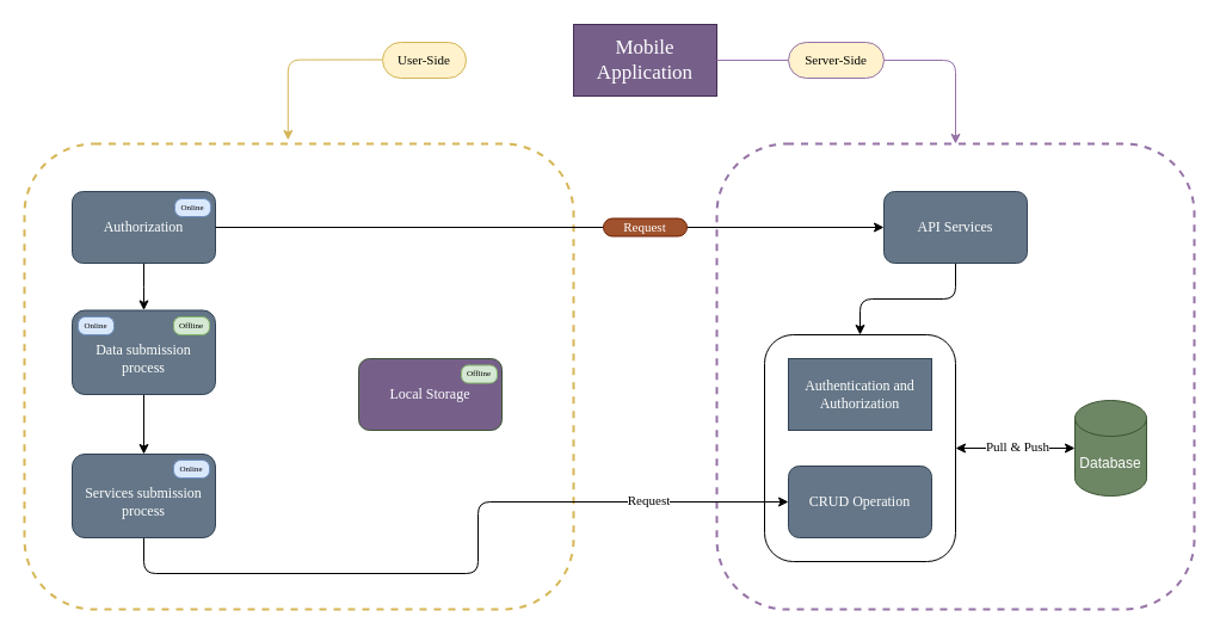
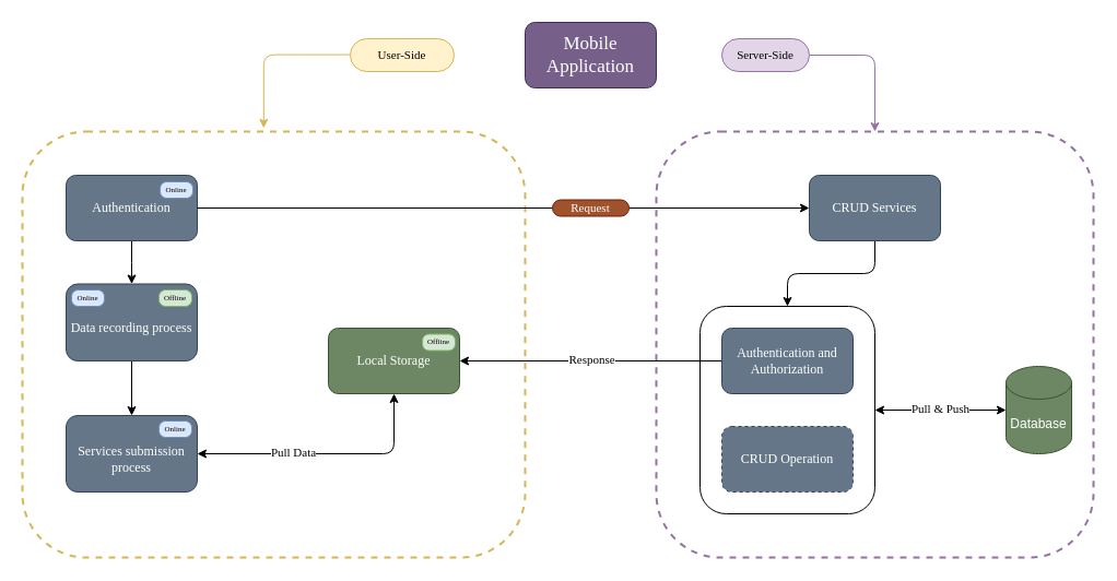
- <mxCell id="33" value="&lt;span style=&quot;color: rgb(0, 0, 0); font-family: K2D; font-size: 11px; font-style: normal; font-variant-ligatures: normal; font-variant-caps: normal; font-weight: 400; letter-spacing: normal; orphans: 2; text-align: center; text-indent: 0px; text-transform: none; widows: 2; word-spacing: 0px; -webkit-text-stroke-width: 0px; white-space: nowrap; text-decoration-thickness: initial; text-decoration-style: initial; text-decoration-color: initial; float: none; display: inline !important;&quot;&gt;User-Side&lt;/span&gt;" style="rounded=1;whiteSpace=wrap;html=1;fillColor=#fff2cc;arcSize=50;strokeColor=#d6b656;" vertex="1" parent="1"><mxGeometry x="320" y="35" width="70" height="30" as="geometry" /></mxCell>
+ <mxCell id="33" value="&lt;span style=&quot;color: rgb(0, 0, 0); font-family: K2D; font-size: 11px; font-style: normal; font-variant-ligatures: normal; font-variant-caps: normal; font-weight: 400; letter-spacing: normal; orphans: 2; text-align: center; text-indent: 0px; text-transform: none; widows: 2; word-spacing: 0px; -webkit-text-stroke-width: 0px; white-space: nowrap; text-decoration-thickness: initial; text-decoration-style: initial; text-decoration-color: initial; float: none; display: inline !important;&quot;&gt;User-Side&lt;/span&gt;" style="rounded=1;whiteSpace=wrap;html=1;fillColor=#fff2cc;arcSize=50;strokeColor=#d6b656;" vertex="1" parent="1"><mxGeometry x="320" y="35" width="95" height="30" as="geometry" /></mxCell>
- <mxCell id="6" value="Mobile Application" style="whiteSpace=wrap;html=1;fillColor=#76608a;fontFamily=K2D;fontSource=https%3A%2F%2Ffonts.googleapis.com%2Fcss%3Ffamily%3DK2D;fontColor=#ffffff;strokeColor=#432D57;fontSize=17;rounded=0;" vertex="1" parent="1"><mxGeometry x="480" y="20" width="120" height="60" as="geometry" /></mxCell>
+ <mxCell id="6" value="Mobile Application" style="rounded=1;whiteSpace=wrap;html=1;fillColor=#76608a;fontFamily=K2D;fontSource=https%3A%2F%2Ffonts.googleapis.com%2Fcss%3Ffamily%3DK2D;fontColor=#ffffff;strokeColor=#432D57;fontSize=17;" vertex="1" parent="1"><mxGeometry x="480" y="20" width="120" height="60" as="geometry" /></mxCell>
- <mxCell id="34" value="" style="edgeStyle=orthogonalEdgeStyle;rounded=1;orthogonalLoop=1;jettySize=auto;html=1;curved=0;endArrow=none;endFill=0;fillColor=#e1d5e7;strokeColor=#9673a6;" edge="1" parent="1" source="6" target="35"><mxGeometry relative="1" as="geometry"><mxPoint x="600" y="50" as="sourcePoint" /><mxPoint x="800" y="120" as="targetPoint" /><Array as="points" /></mxGeometry></mxCell>
- <mxCell id="35" value="&lt;span style=&quot;font-family: K2D; font-size: 11px; text-wrap-mode: nowrap;&quot;&gt;Server-Side&lt;/span&gt;" style="rounded=1;whiteSpace=wrap;html=1;fillColor=#fff2cc;arcSize=50;strokeColor=#9673a6;" vertex="1" parent="1"><mxGeometry x="660" y="35" width="80" height="30" as="geometry" /></mxCell>
+ <mxCell id="35" value="&lt;span style=&quot;font-family: K2D; font-size: 11px; text-wrap-mode: nowrap;&quot;&gt;Server-Side&lt;/span&gt;" style="rounded=1;whiteSpace=wrap;html=1;fillColor=#e1d5e7;arcSize=50;strokeColor=#9673a6;" vertex="1" parent="1"><mxGeometry x="660" y="35" width="80" height="30" as="geometry" /></mxCell>
- <mxCell id="10" value="&lt;meta charset=&quot;utf-8&quot;&gt;Authorization" style="rounded=1;whiteSpace=wrap;html=1;fontFamily=K2D;fontSource=https%3A%2F%2Ffonts.googleapis.com%2Fcss%3Ffamily%3DK2D;fillColor=#647687;fontColor=#ffffff;strokeColor=#314354;" vertex="1" parent="1"><mxGeometry x="60" y="160" width="120" height="60" as="geometry" /></mxCell>
+ <mxCell id="10" value="&lt;meta charset=&quot;utf-8&quot;&gt;Authentication" style="rounded=1;whiteSpace=wrap;html=1;fontFamily=K2D;fontSource=https%3A%2F%2Ffonts.googleapis.com%2Fcss%3Ffamily%3DK2D;fillColor=#647687;fontColor=#ffffff;strokeColor=#314354;" vertex="1" parent="1"><mxGeometry x="60" y="160" width="120" height="60" as="geometry" /></mxCell>
- <mxCell id="18" value="API Services" style="rounded=1;whiteSpace=wrap;html=1;fontFamily=K2D;fontSource=https%3A%2F%2Ffonts.googleapis.com%2Fcss%3Ffamily%3DK2D;fillColor=#647687;fontColor=#ffffff;strokeColor=#314354;" vertex="1" parent="1"><mxGeometry x="740" y="160" width="120" height="60" as="geometry" /></mxCell>
+ <mxCell id="18" value="CRUD Services" style="rounded=1;whiteSpace=wrap;html=1;fontFamily=K2D;fontSource=https%3A%2F%2Ffonts.googleapis.com%2Fcss%3Ffamily%3DK2D;fillColor=#647687;fontColor=#ffffff;strokeColor=#314354;" vertex="1" parent="1"><mxGeometry x="740" y="160" width="120" height="60" as="geometry" /></mxCell>
- <mxCell id="16" value="Data submission process" style="whiteSpace=wrap;html=1;fontFamily=K2D;fillColor=#647687;rounded=1;fontSource=https%3A%2F%2Ffonts.googleapis.com%2Fcss%3Ffamily%3DK2D;spacingBottom=0;spacingTop=10;fontColor=#ffffff;strokeColor=#314354;" vertex="1" parent="1"><mxGeometry x="60" y="259.5" width="120" height="70.5" as="geometry" /></mxCell>
+ <mxCell id="16" value="Data recording process" style="whiteSpace=wrap;html=1;fontFamily=K2D;fillColor=#647687;rounded=1;fontSource=https%3A%2F%2Ffonts.googleapis.com%2Fcss%3Ffamily%3DK2D;spacingBottom=0;spacingTop=10;fontColor=#ffffff;strokeColor=#314354;" vertex="1" parent="1"><mxGeometry x="60" y="259.5" width="120" height="70.5" as="geometry" /></mxCell>
- <mxCell id="14" value="Local Storage" style="rounded=1;whiteSpace=wrap;html=1;fontFamily=K2D;fontSource=https%3A%2F%2Ffonts.googleapis.com%2Fcss%3Ffamily%3DK2D;fillColor=#76608a;fontColor=#ffffff;strokeColor=#3A5431;" vertex="1" parent="1"><mxGeometry x="300" y="300" width="120" height="60" as="geometry" /></mxCell>
+ <mxCell id="14" value="Local Storage" style="rounded=1;whiteSpace=wrap;html=1;fontFamily=K2D;fontSource=https%3A%2F%2Ffonts.googleapis.com%2Fcss%3Ffamily%3DK2D;fillColor=#6d8764;fontColor=#ffffff;strokeColor=#3A5431;" vertex="1" parent="1"><mxGeometry x="300" y="300" width="120" height="60" as="geometry" /></mxCell>
+ <mxCell id="11" style="edgeStyle=orthogonalEdgeStyle;rounded=0;orthogonalLoop=1;jettySize=auto;html=1;" edge="1" parent="1" source="13" target="14"><mxGeometry relative="1" as="geometry" /></mxCell>
+ <mxCell id="12" value="Response" style="edgeLabel;html=1;align=center;verticalAlign=middle;resizable=0;points=[];fontFamily=K2D;fontSource=https%3A%2F%2Ffonts.googleapis.com%2Fcss%3Ffamily%3DK2D;" vertex="1" connectable="0" parent="11"><mxGeometry x="0.26" y="-1" relative="1" as="geometry"><mxPoint x="31" y="-1" as="offset" /></mxGeometry></mxCell>
- <mxCell id="13" value="Authentication and Authorization" style="whiteSpace=wrap;html=1;fontFamily=K2D;fontSource=https%3A%2F%2Ffonts.googleapis.com%2Fcss%3Ffamily%3DK2D;fillColor=#647687;fontColor=#ffffff;strokeColor=#314354;rounded=0;" vertex="1" parent="1"><mxGeometry x="660" y="300" width="120" height="60" as="geometry" /></mxCell>
+ <mxCell id="13" value="Authentication and Authorization" style="rounded=1;whiteSpace=wrap;html=1;fontFamily=K2D;fontSource=https%3A%2F%2Ffonts.googleapis.com%2Fcss%3Ffamily%3DK2D;fillColor=#647687;fontColor=#ffffff;strokeColor=#314354;" vertex="1" parent="1"><mxGeometry x="660" y="300" width="120" height="60" as="geometry" /></mxCell>
- <mxCell id="27" value="Database" style="shape=cylinder3;whiteSpace=wrap;html=1;boundedLbl=1;backgroundOutline=1;size=15;fillColor=#6d8764;fontColor=#ffffff;strokeColor=#3A5431;" vertex="1" parent="1"><mxGeometry x="900" y="335" width="60" height="80" as="geometry" /></mxCell>
+ <mxCell id="27" value="Database" style="shape=cylinder3;whiteSpace=wrap;html=1;boundedLbl=1;backgroundOutline=1;size=15;fillColor=#6d8764;fontColor=#ffffff;strokeColor=#3A5431;" vertex="1" parent="1"><mxGeometry x="920" y="335" width="60" height="80" as="geometry" /></mxCell>
+ <mxCell id="19" style="edgeStyle=orthogonalEdgeStyle;rounded=1;orthogonalLoop=1;jettySize=auto;html=1;entryX=0.5;entryY=1;entryDx=0;entryDy=0;startArrow=classic;startFill=1;curved=0;" edge="1" parent="1" source="23" target="14"><mxGeometry relative="1" as="geometry" /></mxCell>
+ <mxCell id="20" value="Pull Data" style="edgeLabel;html=1;align=center;verticalAlign=middle;resizable=0;points=[];fontFamily=K2D;fontSource=https%3A%2F%2Ffonts.googleapis.com%2Fcss%3Ffamily%3DK2D;" vertex="1" connectable="0" parent="19"><mxGeometry x="-0.263" y="1" relative="1" as="geometry"><mxPoint y="-1" as="offset" /></mxGeometry></mxCell>
- <mxCell id="24" value="CRUD Operation" style="whiteSpace=wrap;html=1;fontFamily=K2D;fillColor=#647687;rounded=1;fontSource=https%3A%2F%2Ffonts.googleapis.com%2Fcss%3Ffamily%3DK2D;fontColor=#ffffff;strokeColor=#314354;" vertex="1" parent="1"><mxGeometry x="660" y="390" width="120" height="60" as="geometry" /></mxCell>
+ <mxCell id="24" value="CRUD Operation" style="whiteSpace=wrap;html=1;fontFamily=K2D;fillColor=#647687;rounded=1;fontSource=https%3A%2F%2Ffonts.googleapis.com%2Fcss%3Ffamily%3DK2D;fontColor=#ffffff;strokeColor=#314354;dashed=1;" vertex="1" parent="1"><mxGeometry x="660" y="390" width="120" height="60" as="geometry" /></mxCell>
- <mxCell id="21" style="edgeStyle=orthogonalEdgeStyle;rounded=1;orthogonalLoop=1;jettySize=auto;html=1;entryX=0;entryY=0.5;entryDx=0;entryDy=0;curved=0;" edge="1" parent="1" source="23" target="24"><mxGeometry relative="1" as="geometry"><Array as="points"><mxPoint x="120" y="480" /><mxPoint x="400" y="480" /><mxPoint x="400" y="420" /></Array></mxGeometry></mxCell>
- <mxCell id="22" value="Request" style="edgeLabel;html=1;align=center;verticalAlign=middle;resizable=0;points=[];fontFamily=K2D;fontSource=https%3A%2F%2Ffonts.googleapis.com%2Fcss%3Ffamily%3DK2D;" vertex="1" connectable="0" parent="21"><mxGeometry x="0.627" y="1" relative="1" as="geometry"><mxPoint x="-1" y="-1" as="offset" /></mxGeometry></mxCell>
